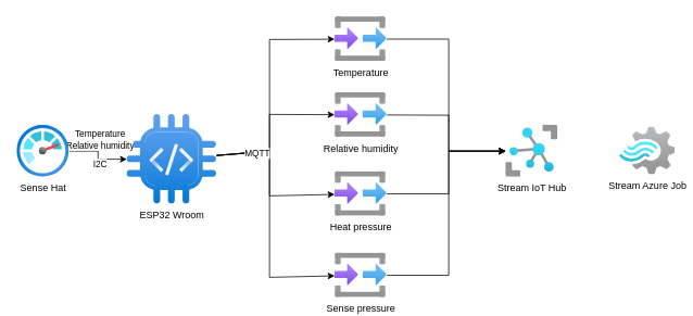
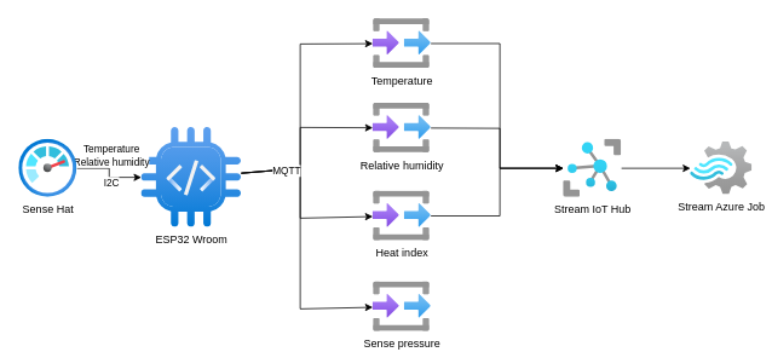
+ <mxCell id="2" value="" style="edgeStyle=orthogonalEdgeStyle;rounded=0;orthogonalLoop=1;jettySize=auto;html=1;" edge="1" parent="1" source="3" target="21"><mxGeometry relative="1" as="geometry" /></mxCell>
- <mxCell id="12" value="Heat pressure" style="image;aspect=fixed;html=1;points=[];align=center;fontSize=12;image=img/lib/azure2/general/Input_Output.svg;" vertex="1" parent="1"><mxGeometry x="410" y="210" width="64" height="55.0" as="geometry" /></mxCell>
+ <mxCell id="12" value="Heat index" style="image;aspect=fixed;html=1;points=[];align=center;fontSize=12;image=img/lib/azure2/general/Input_Output.svg;" vertex="1" parent="1"><mxGeometry x="410" y="210" width="64" height="55.0" as="geometry" /></mxCell>
- <mxCell id="15" value="" style="edgeStyle=orthogonalEdgeStyle;rounded=0;orthogonalLoop=1;jettySize=auto;html=1;" edge="1" parent="1" source="13" target="3"><mxGeometry relative="1" as="geometry"><mxPoint x="458" y="301.99" as="sourcePoint" /><mxPoint x="640" y="249.99" as="targetPoint" /><Array as="points"><mxPoint x="550" y="337" /><mxPoint x="550" y="185" /></Array></mxGeometry></mxCell>
